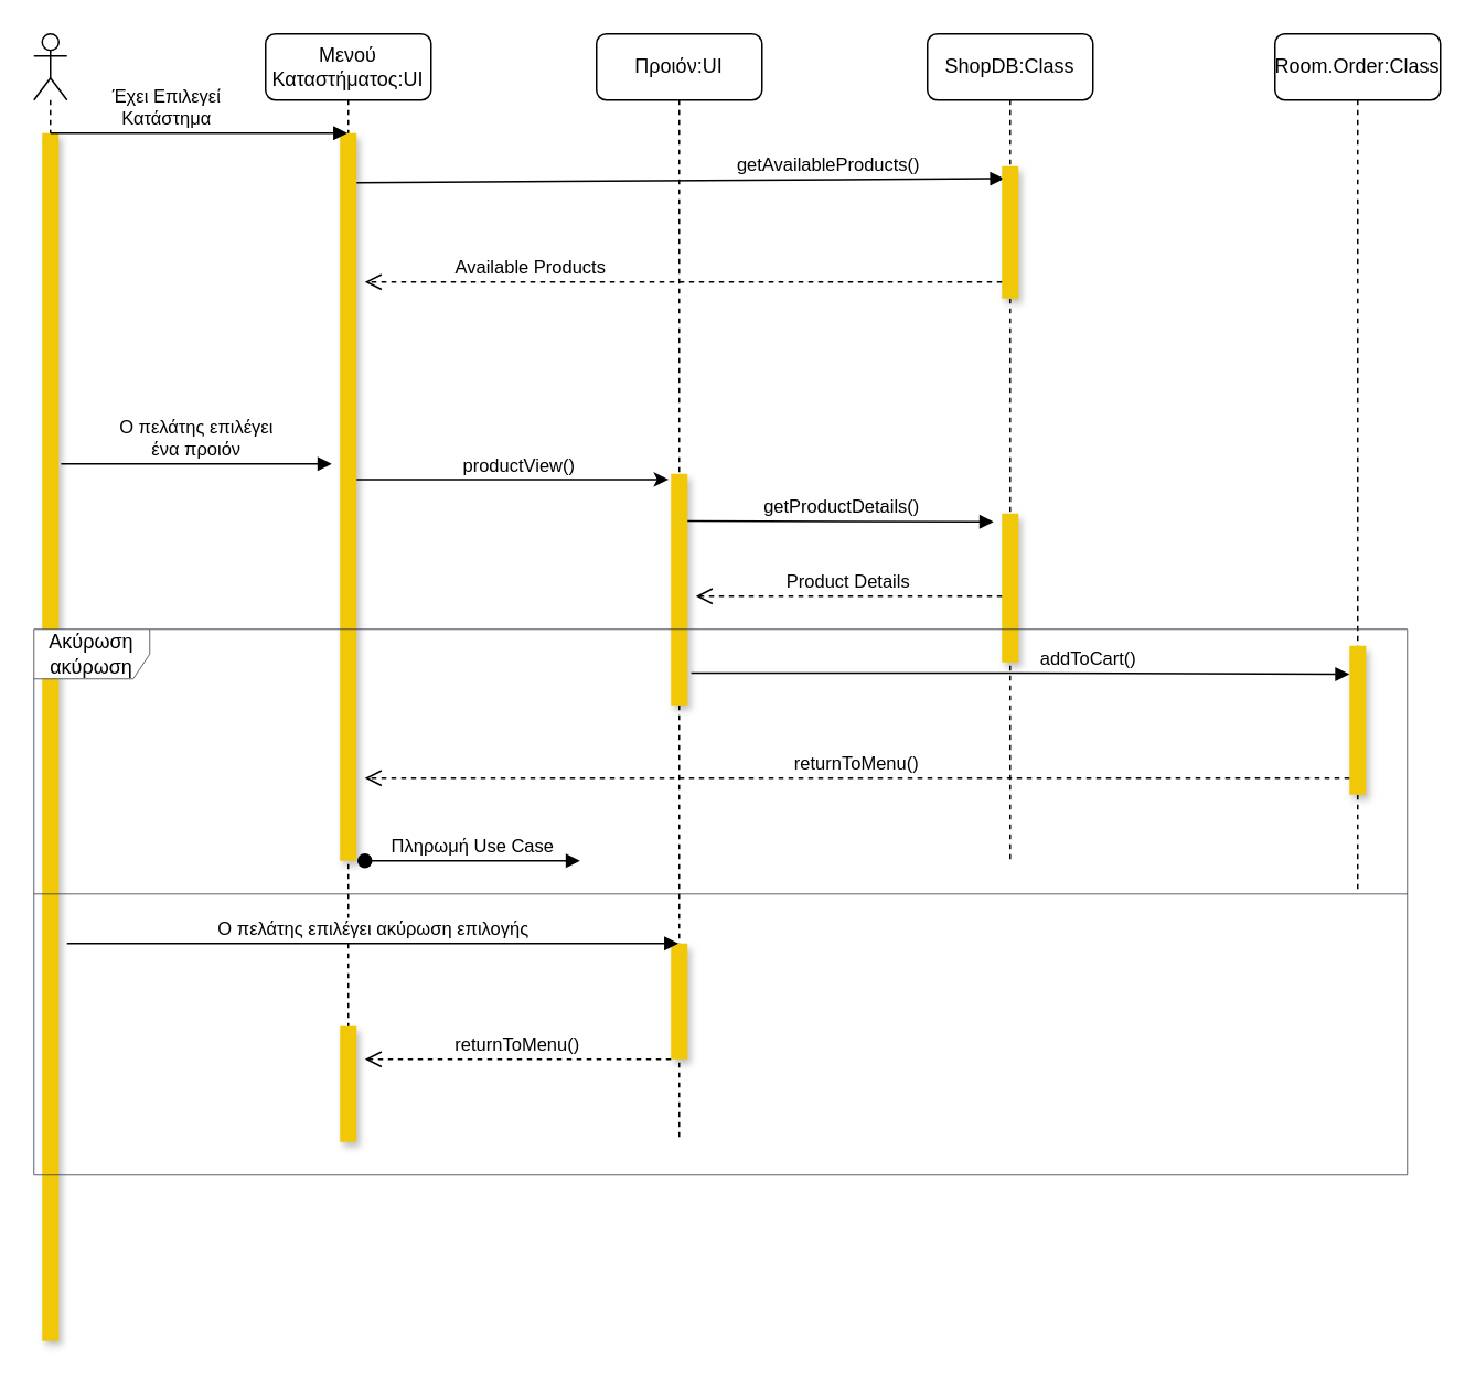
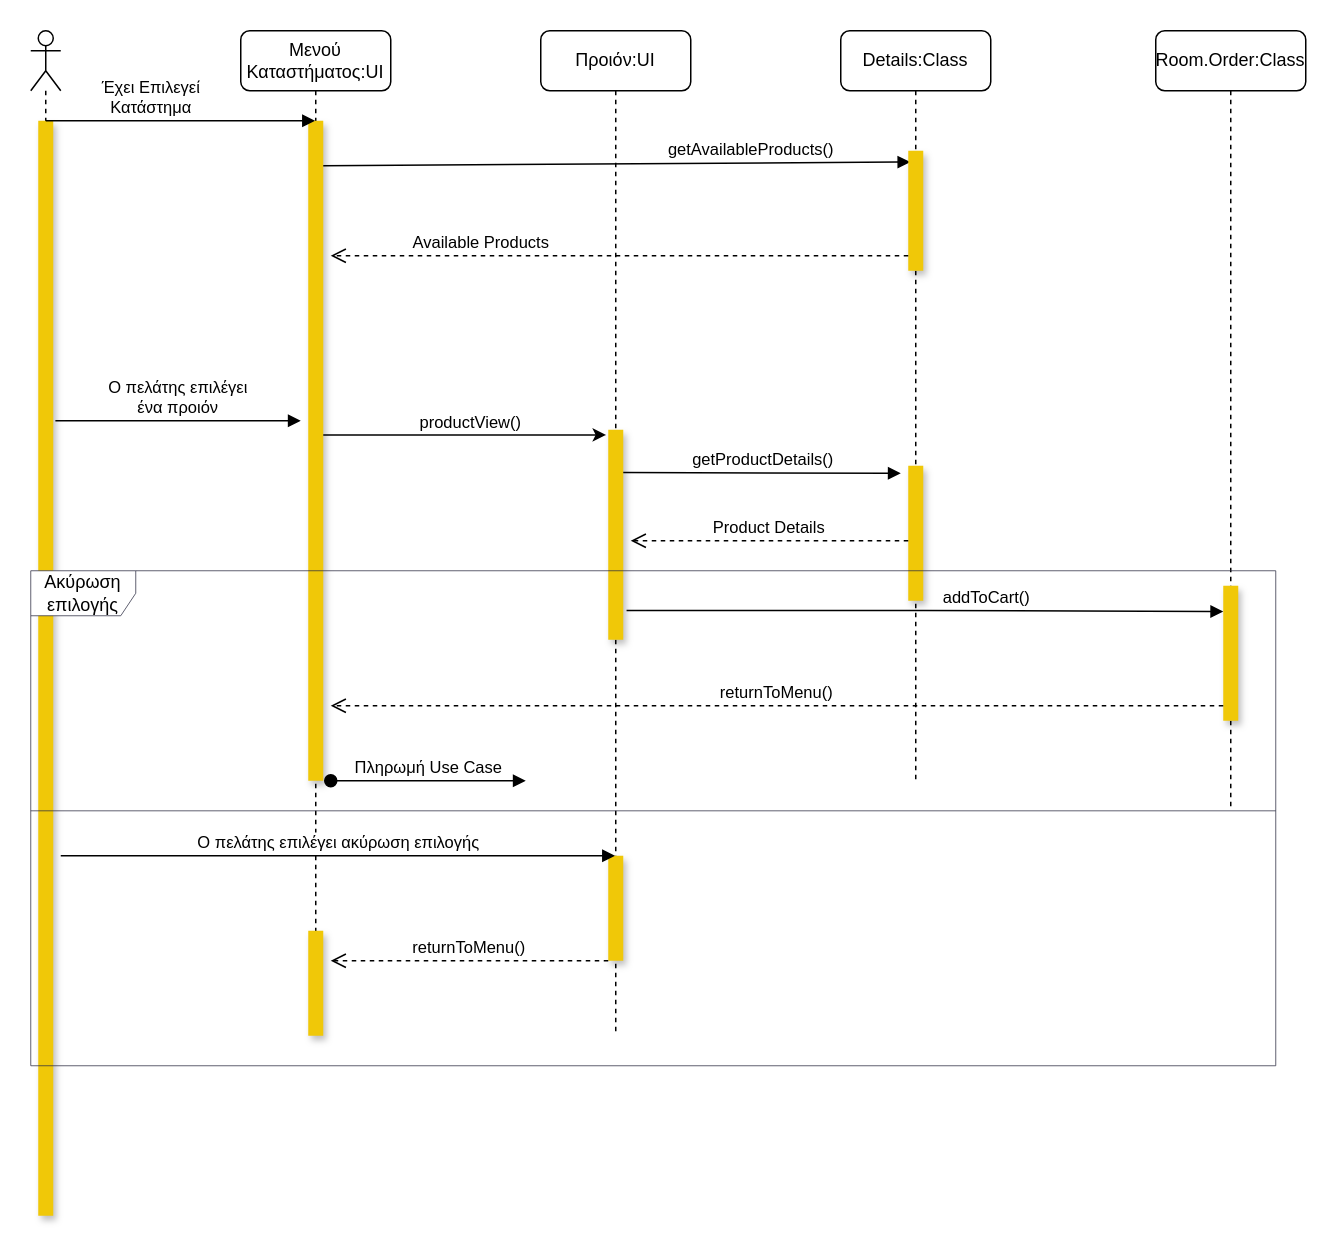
- <mxCell id="9" value="ShopDB:Class" style="shape=umlLifeline;perimeter=lifelinePerimeter;whiteSpace=wrap;html=1;container=1;collapsible=0;recursiveResize=0;outlineConnect=0;rounded=1;" parent="1" vertex="1"><mxGeometry x="560" y="20" width="100" height="500" as="geometry" /></mxCell>
+ <mxCell id="9" value="Details:Class" style="shape=umlLifeline;perimeter=lifelinePerimeter;whiteSpace=wrap;html=1;container=1;collapsible=0;recursiveResize=0;outlineConnect=0;rounded=1;" parent="1" vertex="1"><mxGeometry x="560" y="20" width="100" height="500" as="geometry" /></mxCell>
- <mxCell id="25" value="Ακύρωση ακύρωση" style="shape=umlFrame;whiteSpace=wrap;html=1;rounded=0;shadow=0;fillColor=#FFFFFF;width=70;height=30;strokeWidth=0.5;strokeColor=#2B2D42;" parent="1" vertex="1"><mxGeometry x="20" y="380" width="830" height="330" as="geometry" /></mxCell>
+ <mxCell id="25" value="Ακύρωση επιλογής" style="shape=umlFrame;whiteSpace=wrap;html=1;rounded=0;shadow=0;fillColor=#FFFFFF;width=70;height=30;strokeWidth=0.5;strokeColor=#2B2D42;" parent="1" vertex="1"><mxGeometry x="20" y="380" width="830" height="330" as="geometry" /></mxCell>
